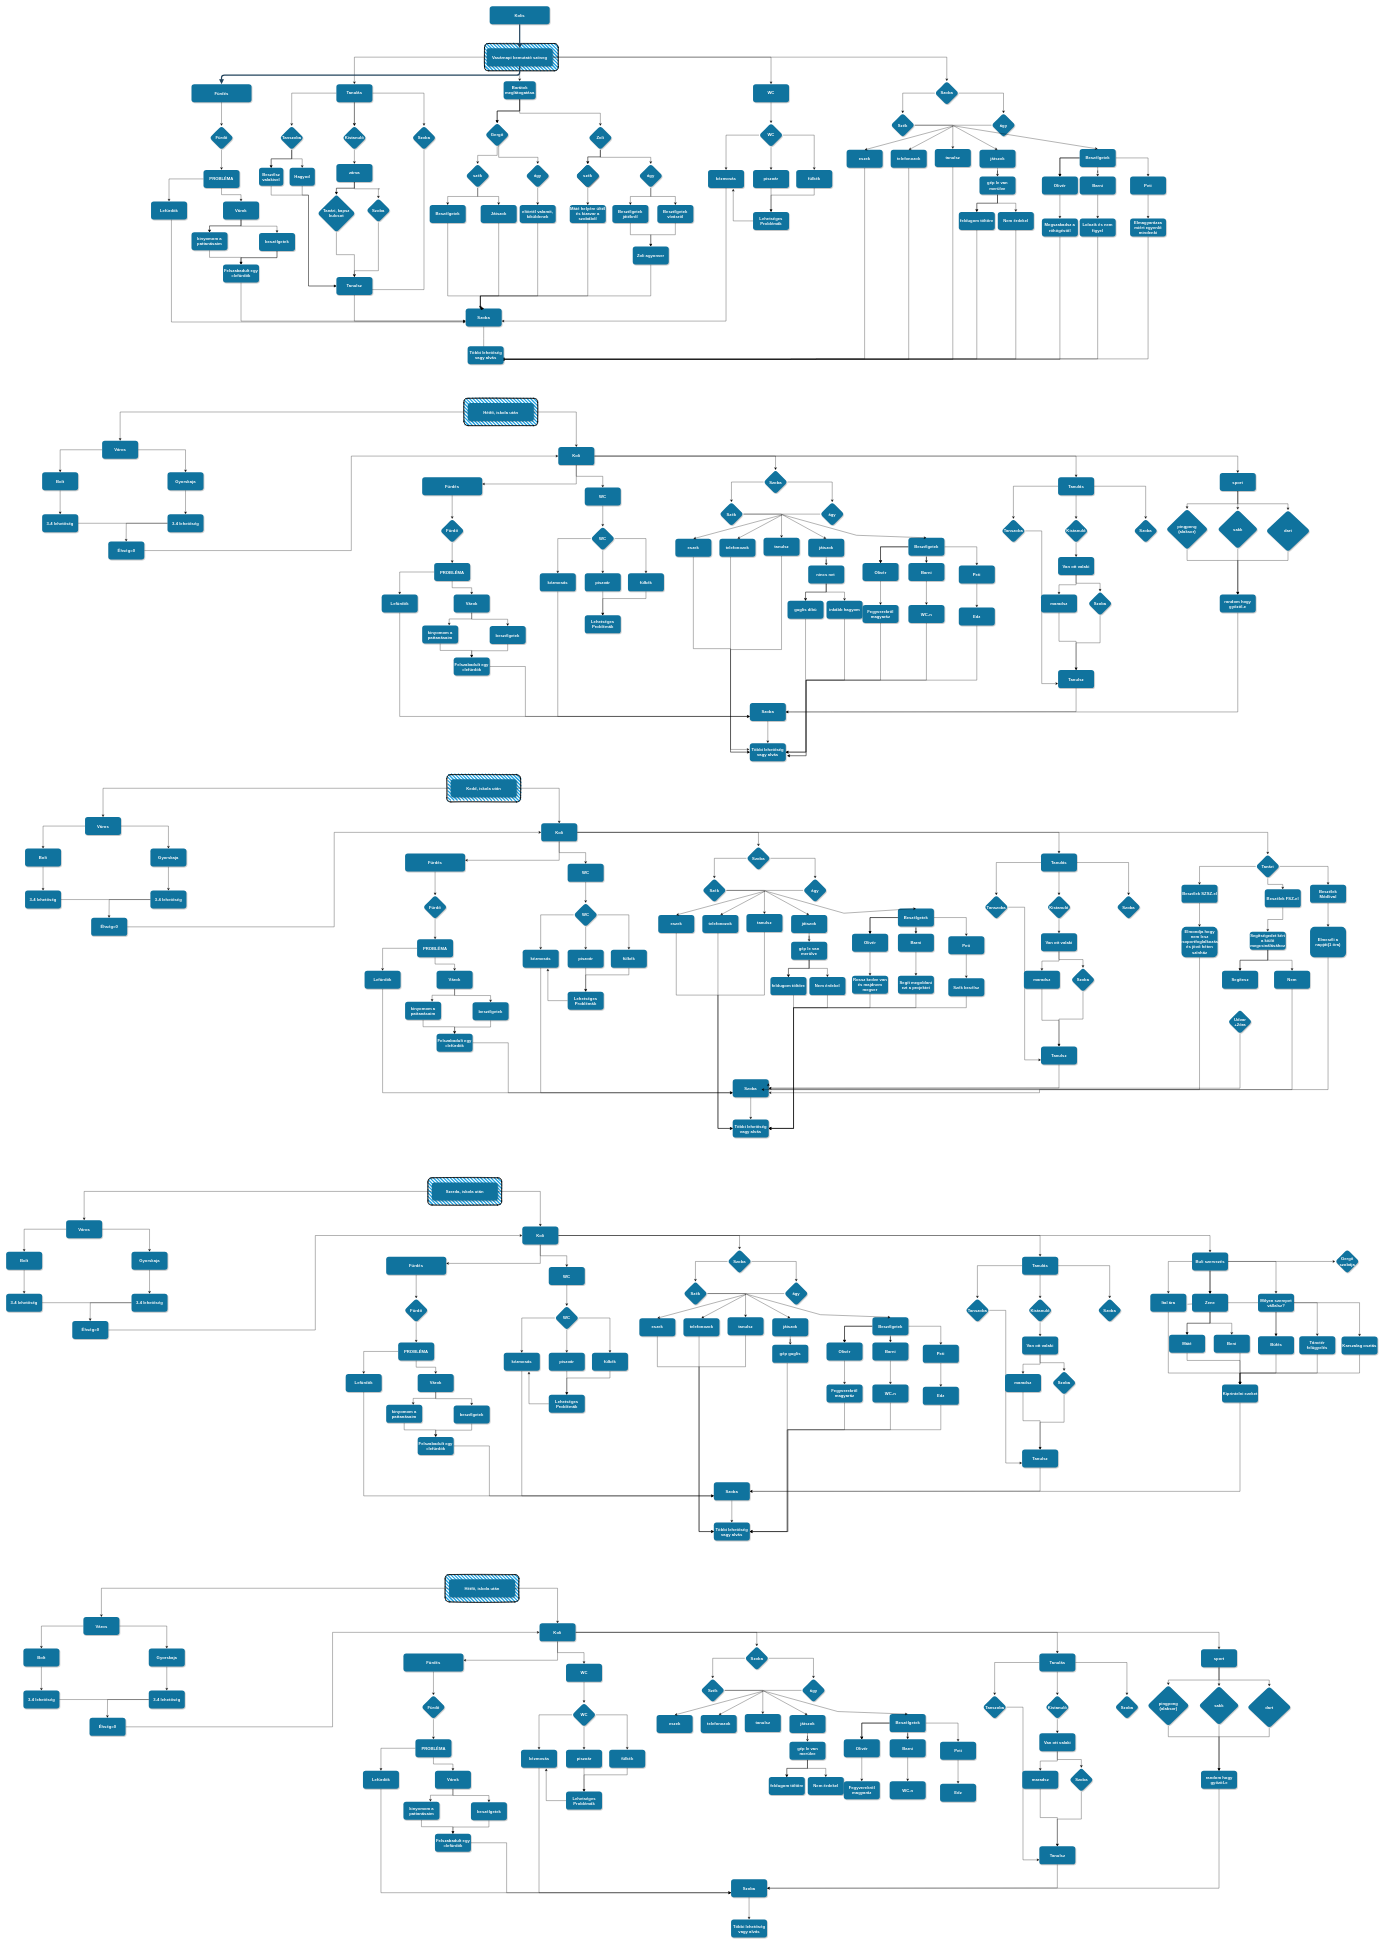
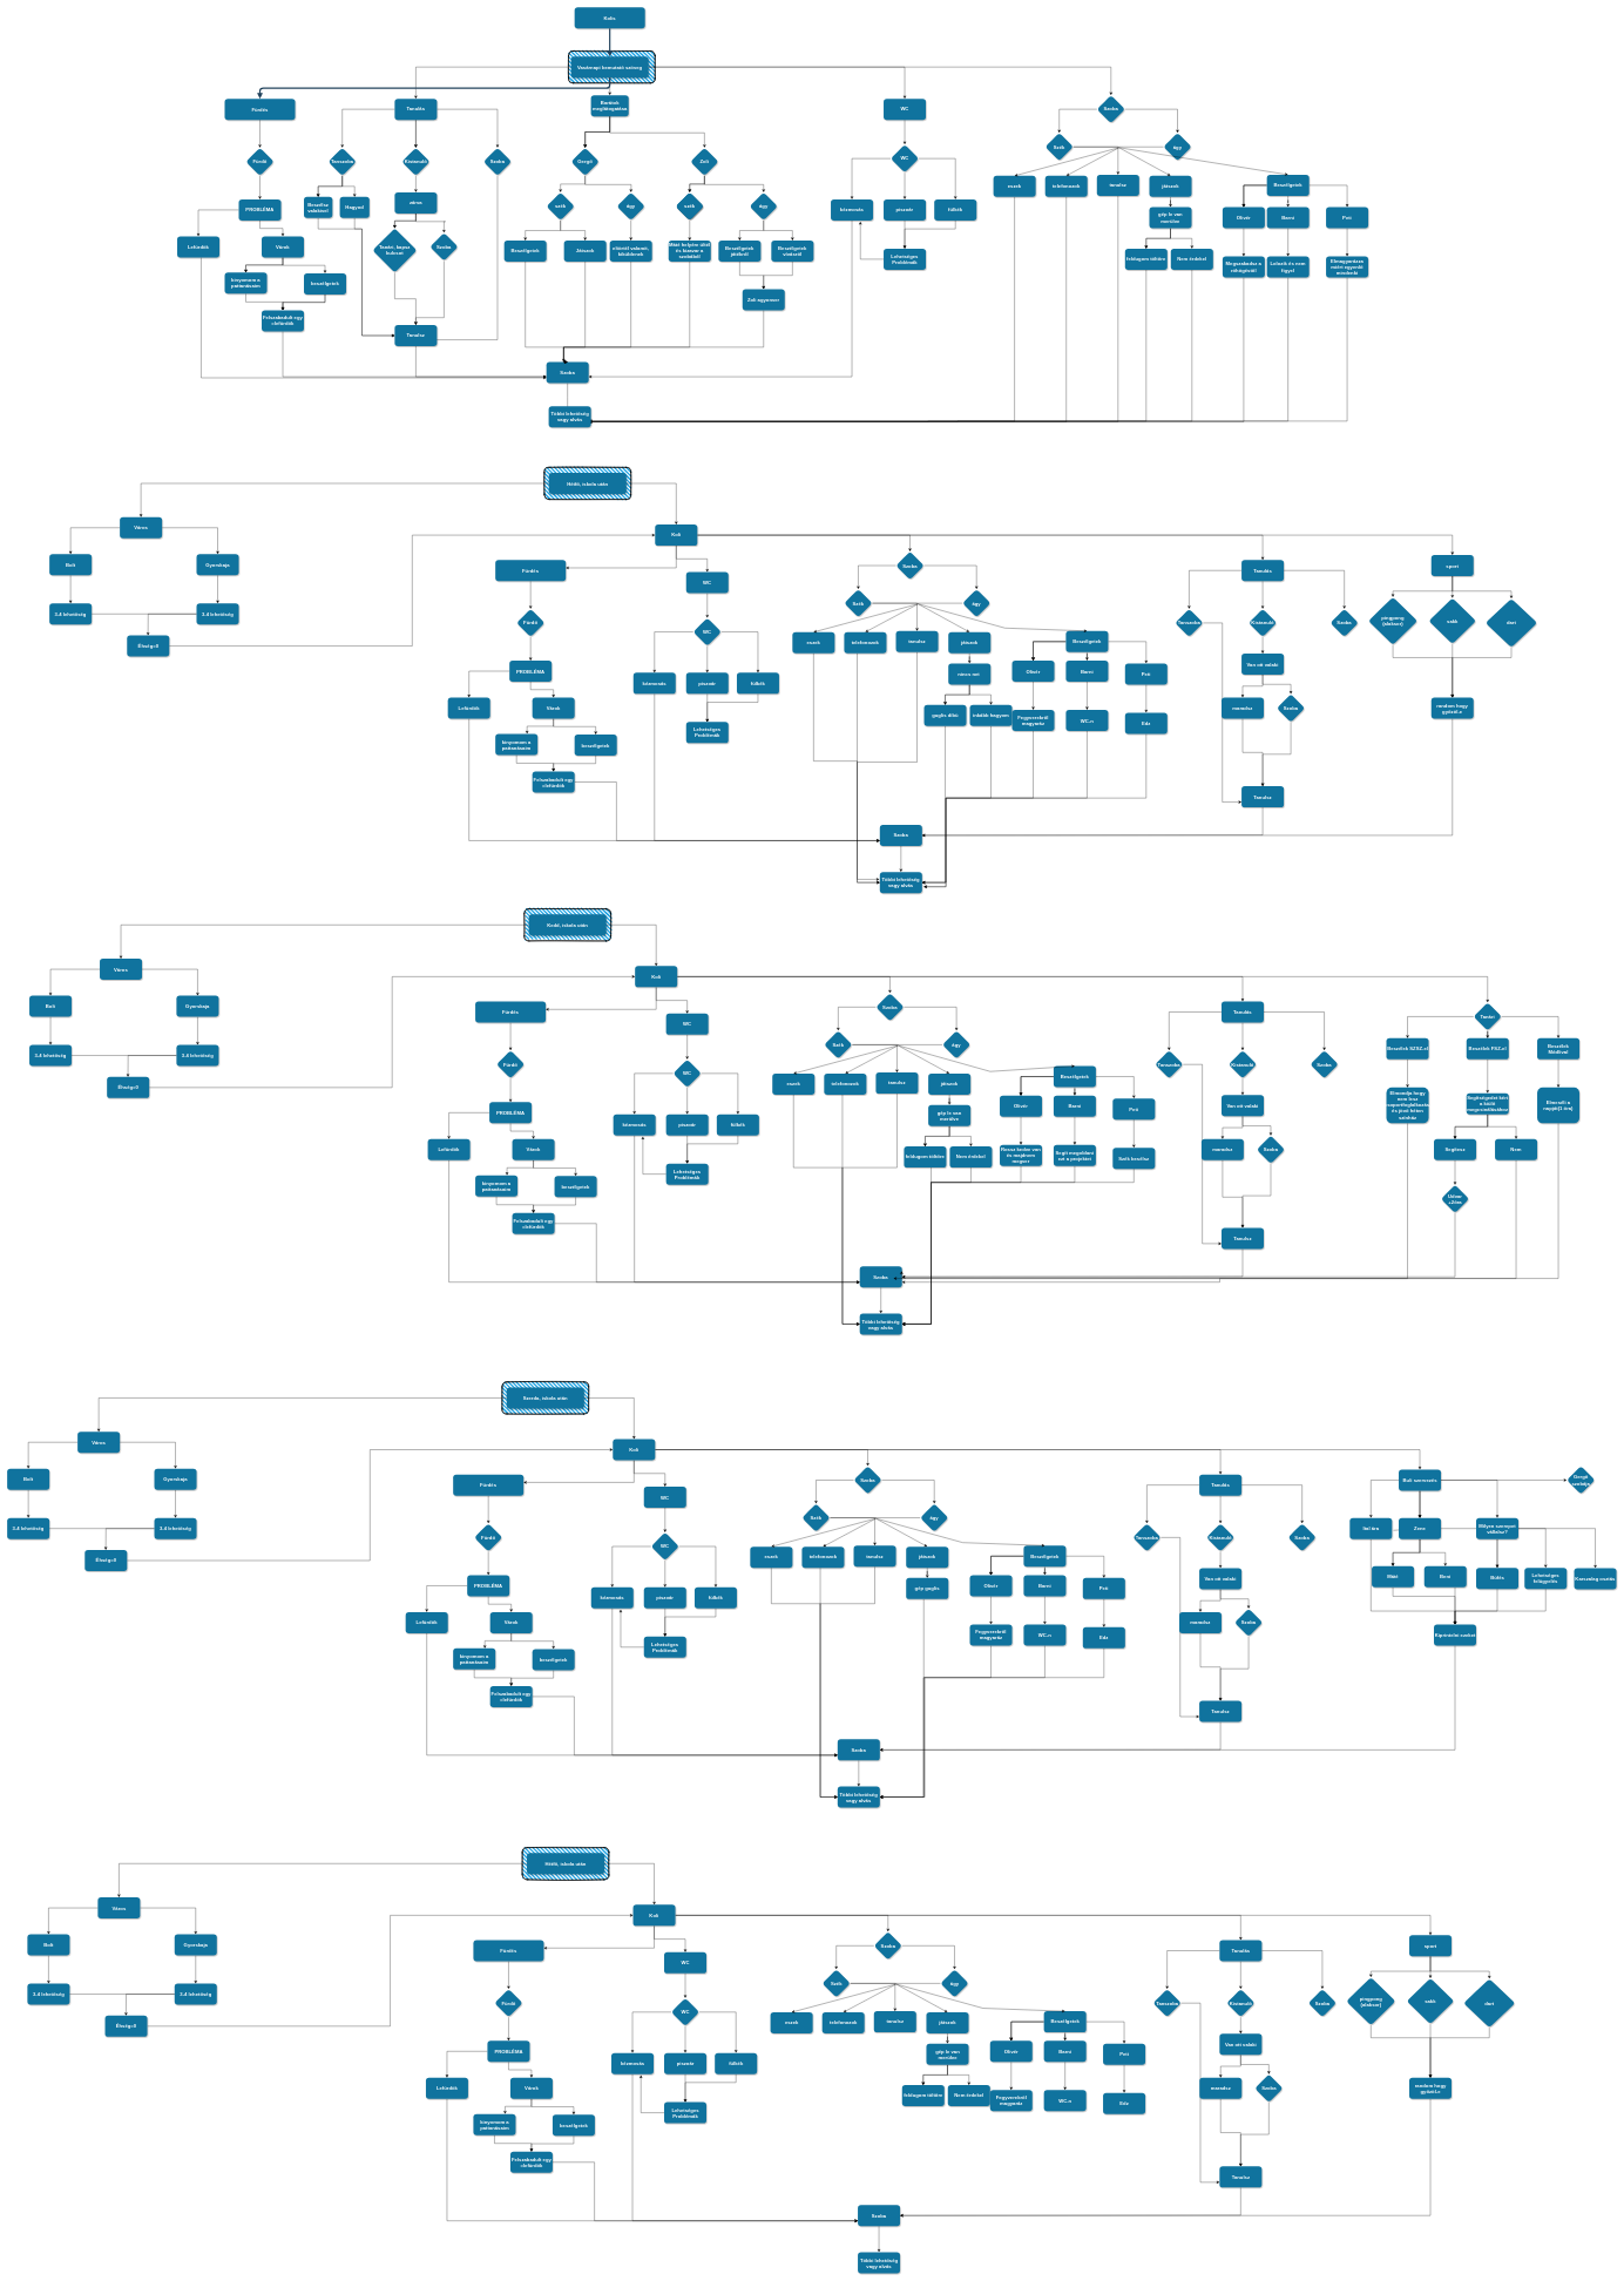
- <mxCell id="38" value="Gergő" style="rhombus;whiteSpace=wrap;html=1;fontSize=14;fillColor=#10739E;strokeColor=none;fontColor=#FFFFFF;rounded=1;shadow=1;gradientColor=none;fontStyle=1;" parent="1" vertex="1"><mxGeometry x="1617" y="409" width="80" height="80" as="geometry" /></mxCell>
+ <mxCell id="38" value="Gergő" style="rhombus;whiteSpace=wrap;html=1;fontSize=14;fillColor=#10739E;strokeColor=none;fontColor=#FFFFFF;rounded=1;shadow=1;gradientColor=none;fontStyle=1;" parent="1" vertex="1"><mxGeometry x="1622" y="419" width="80" height="80" as="geometry" /></mxCell>
- <mxCell id="660" value="Beszélek FSZ-el" style="whiteSpace=wrap;html=1;fontSize=14;fillColor=#10739E;strokeColor=none;fontColor=#FFFFFF;rounded=1;shadow=1;gradientColor=none;fontStyle=1;" parent="1" vertex="1"><mxGeometry x="4216" y="2964.5" width="120" height="60" as="geometry" /></mxCell>
+ <mxCell id="660" value="Beszélek FSZ-el" style="whiteSpace=wrap;html=1;fontSize=14;fillColor=#10739E;strokeColor=none;fontColor=#FFFFFF;rounded=1;shadow=1;gradientColor=none;fontStyle=1;" parent="1" vertex="1"><mxGeometry x="4166" y="2949.5" width="120" height="60" as="geometry" /></mxCell>
+ <mxCell id="675" value="" style="edgeStyle=orthogonalEdgeStyle;rounded=0;orthogonalLoop=1;jettySize=auto;html=1;" parent="1" source="676" target="680" edge="1"><mxGeometry relative="1" as="geometry" /></mxCell>
- <mxCell id="700" value="Tánctér felügyelés" style="rounded=1;whiteSpace=wrap;html=1;fontSize=14;fillColor=#10739E;strokeColor=none;fontColor=#FFFFFF;shadow=1;gradientColor=none;fontStyle=1;" parent="1" vertex="1"><mxGeometry x="4331" y="4454" width="120" height="60" as="geometry" /></mxCell>
+ <mxCell id="700" value="Lehetséges felügyelés" style="rounded=1;whiteSpace=wrap;html=1;fontSize=14;fillColor=#10739E;strokeColor=none;fontColor=#FFFFFF;shadow=1;gradientColor=none;fontStyle=1;" parent="1" vertex="1"><mxGeometry x="4331" y="4454" width="120" height="60" as="geometry" /></mxCell>
- <mxCell id="701" style="edgeStyle=orthogonalEdgeStyle;rounded=0;orthogonalLoop=1;jettySize=auto;html=1;entryX=0.5;entryY=0;entryDx=0;entryDy=0;" parent="1" source="702" target="704" edge="1"><mxGeometry relative="1" as="geometry"><Array as="points"><mxPoint x="4532" y="4577" /><mxPoint x="4134" y="4577" /></Array></mxGeometry></mxCell>
